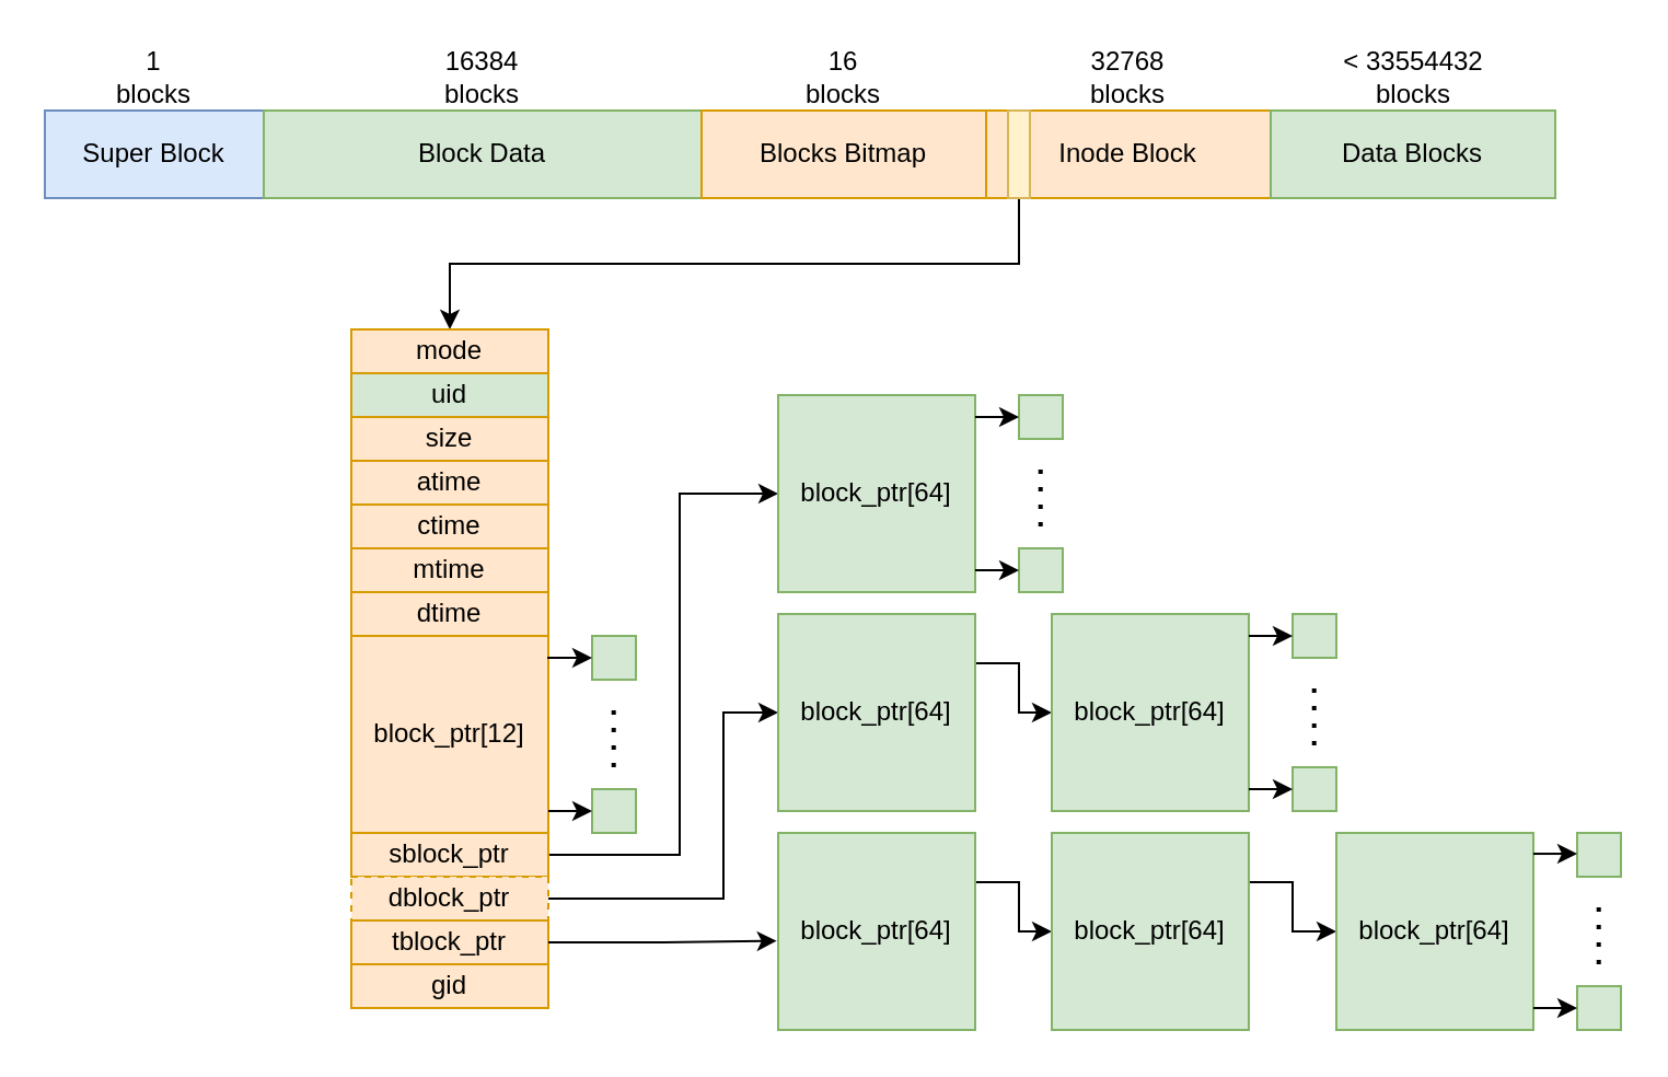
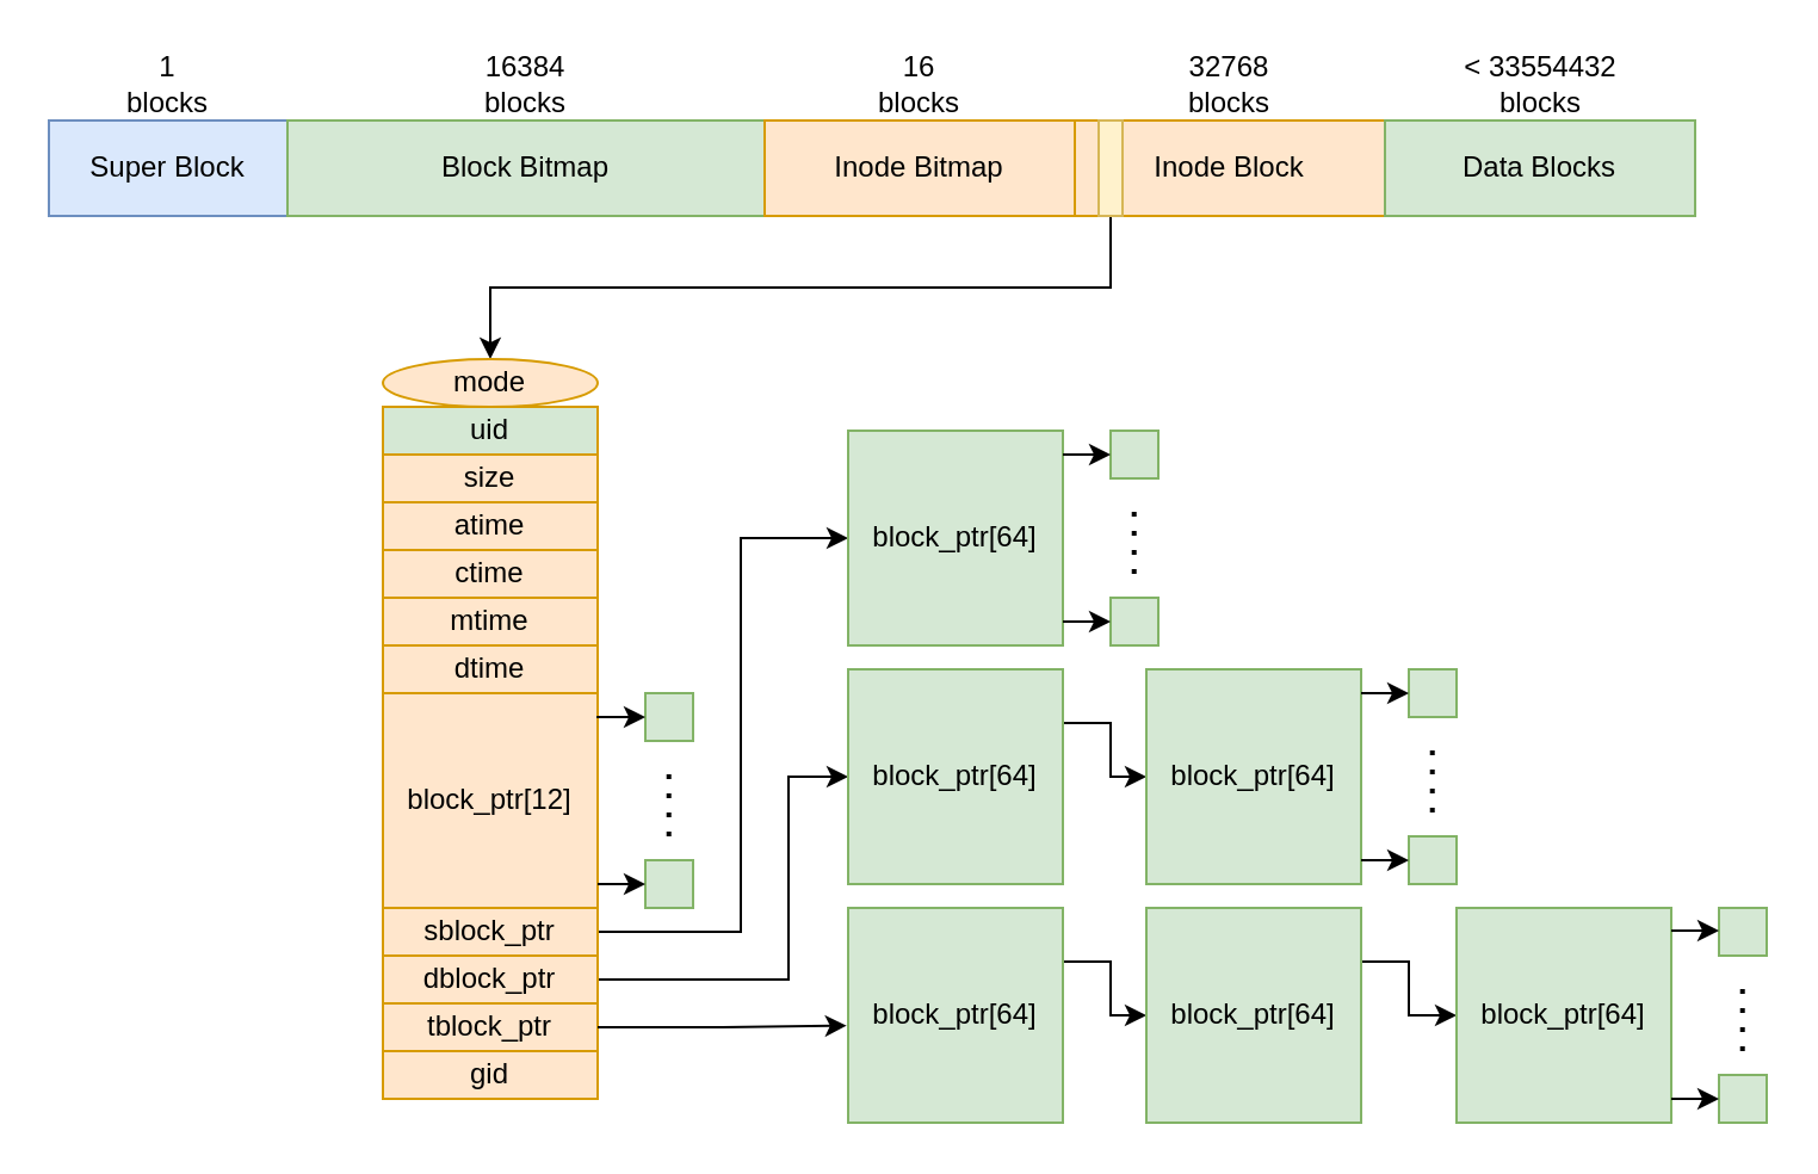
- <mxCell id="3" value="Block Data" style="rounded=0;whiteSpace=wrap;html=1;fillColor=#d5e8d4;strokeColor=#82b366;" vertex="1" parent="1"><mxGeometry x="120" y="50" width="200" height="40" as="geometry" /></mxCell>
+ <mxCell id="3" value="Block Bitmap" style="rounded=0;whiteSpace=wrap;html=1;fillColor=#d5e8d4;strokeColor=#82b366;" vertex="1" parent="1"><mxGeometry x="120" y="50" width="200" height="40" as="geometry" /></mxCell>
- <mxCell id="4" value="Blocks Bitmap" style="rounded=0;whiteSpace=wrap;html=1;fillColor=#ffe6cc;strokeColor=#d79b00;" vertex="1" parent="1"><mxGeometry x="320" y="50" width="130" height="40" as="geometry" /></mxCell>
+ <mxCell id="4" value="Inode Bitmap" style="rounded=0;whiteSpace=wrap;html=1;fillColor=#ffe6cc;strokeColor=#d79b00;" vertex="1" parent="1"><mxGeometry x="320" y="50" width="130" height="40" as="geometry" /></mxCell>
- <mxCell id="14" value="mode" style="rounded=0;whiteSpace=wrap;html=1;fillColor=#ffe6cc;strokeColor=#d79b00;" vertex="1" parent="1"><mxGeometry x="160" y="150" width="90" height="20" as="geometry" /></mxCell>
+ <mxCell id="14" value="mode" style="ellipse;whiteSpace=wrap;html=1;fillColor=#ffe6cc;strokeColor=#d79b00;" vertex="1" parent="1"><mxGeometry x="160" y="150" width="90" height="20" as="geometry" /></mxCell>
- <mxCell id="25" value="dblock_ptr" style="rounded=0;whiteSpace=wrap;html=1;fillColor=#ffe6cc;strokeColor=#d79b00;dashed=1;" vertex="1" parent="1"><mxGeometry x="160" y="400" width="90" height="20" as="geometry" /></mxCell>
+ <mxCell id="25" value="dblock_ptr" style="rounded=0;whiteSpace=wrap;html=1;fillColor=#ffe6cc;strokeColor=#d79b00;" vertex="1" parent="1"><mxGeometry x="160" y="400" width="90" height="20" as="geometry" /></mxCell>
